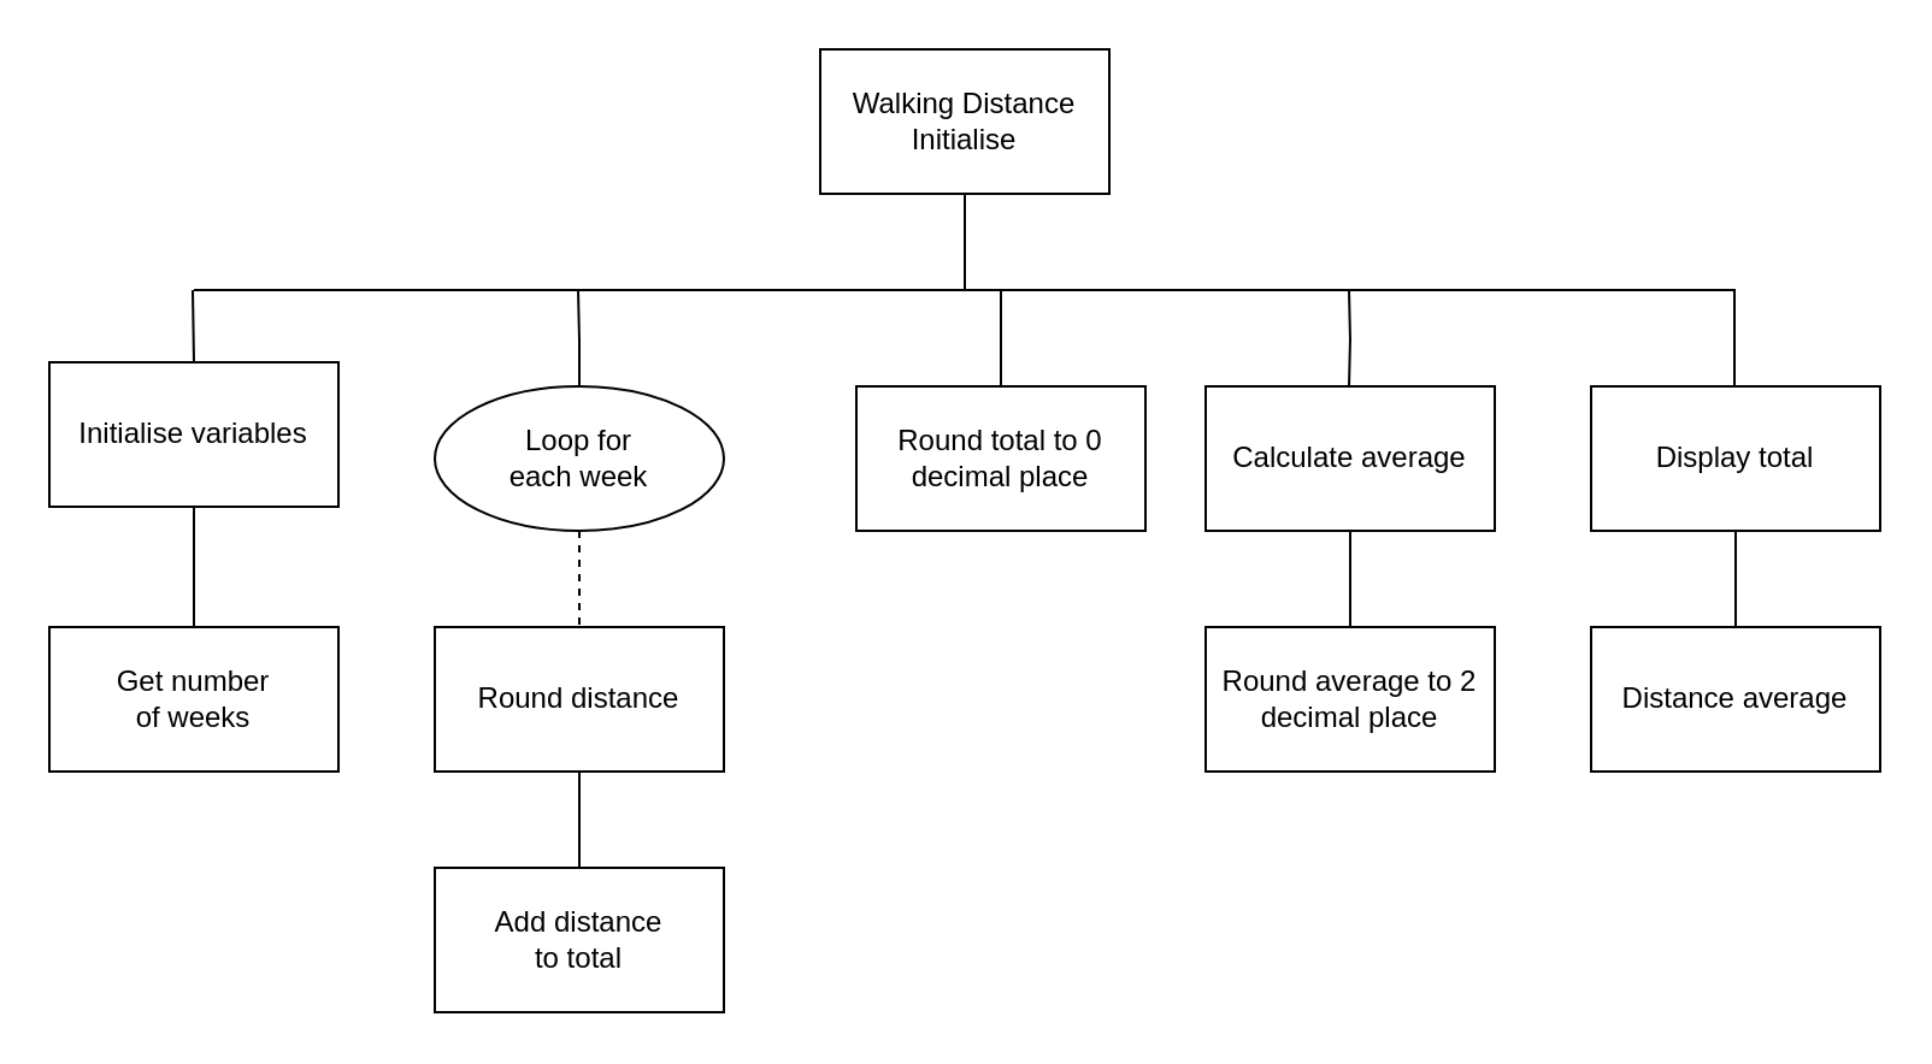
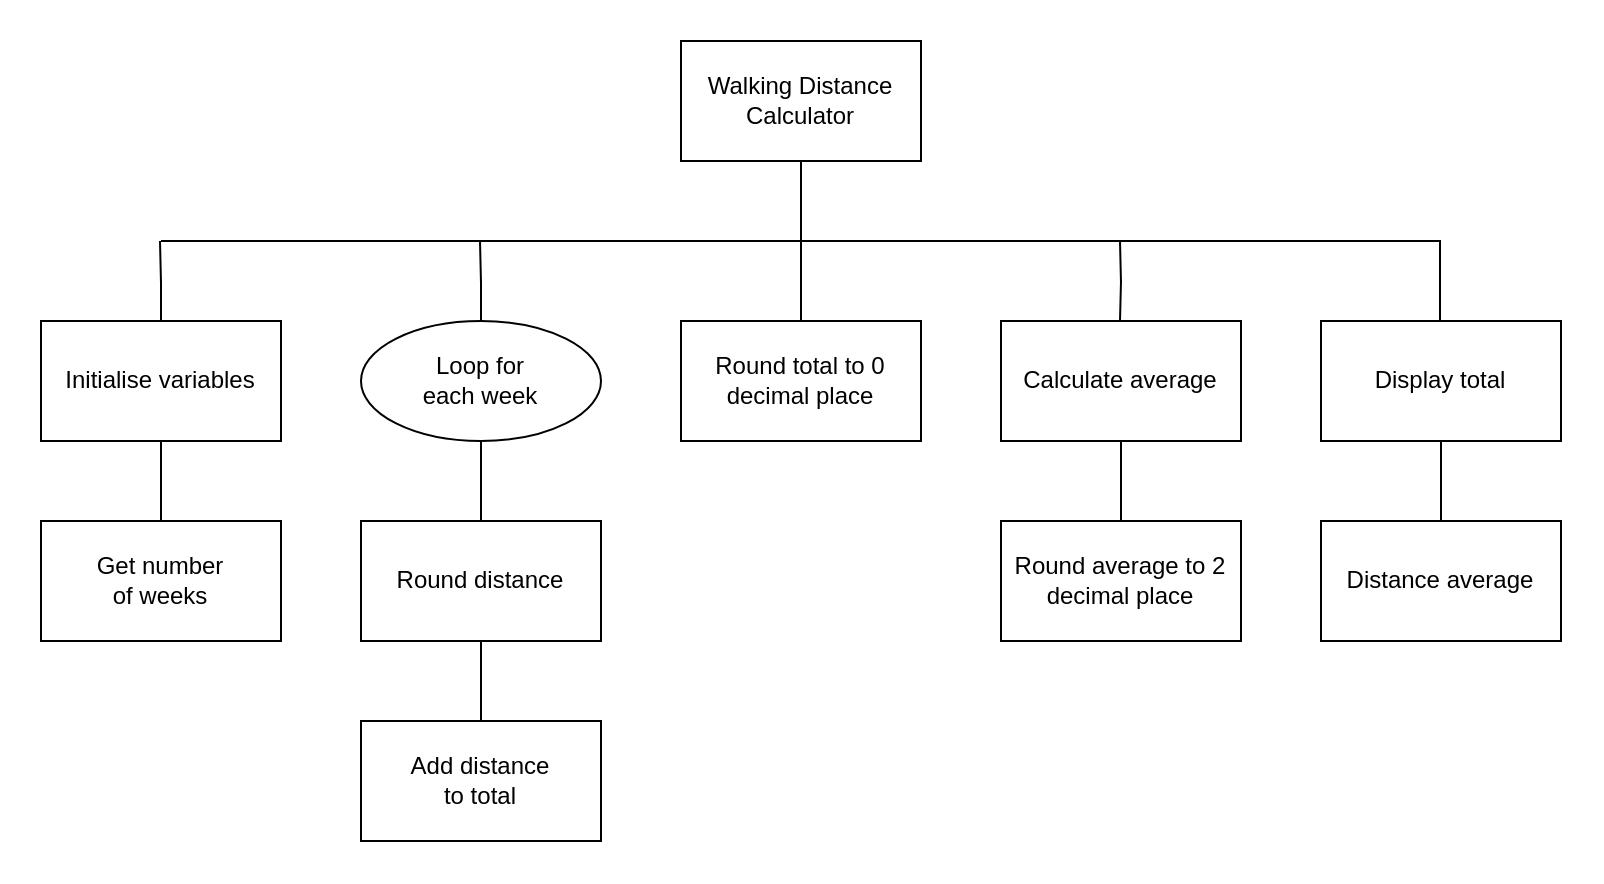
- <mxCell id="3" value="Walking Distance Initialise" style="rounded=0;whiteSpace=wrap;html=1;" vertex="1" parent="1"><mxGeometry x="340" y="20" width="120" height="60" as="geometry" /></mxCell>
+ <mxCell id="3" value="Walking Distance Calculator" style="rounded=0;whiteSpace=wrap;html=1;" vertex="1" parent="1"><mxGeometry x="340" y="20" width="120" height="60" as="geometry" /></mxCell>
- <mxCell id="22" value="Initialise variables" style="rounded=0;whiteSpace=wrap;html=1;" vertex="1" parent="1"><mxGeometry x="20" y="150" width="120" height="60" as="geometry" /></mxCell>
+ <mxCell id="22" value="Initialise variables" style="rounded=0;whiteSpace=wrap;html=1;" vertex="1" parent="1"><mxGeometry x="20" y="160" width="120" height="60" as="geometry" /></mxCell>
- <mxCell id="14" value="Round total to 0 decimal place" style="rounded=0;whiteSpace=wrap;html=1;" vertex="1" parent="1"><mxGeometry x="355" y="160" width="120" height="60" as="geometry" /></mxCell>
+ <mxCell id="14" value="Round total to 0 decimal place" style="rounded=0;whiteSpace=wrap;html=1;" vertex="1" parent="1"><mxGeometry x="340" y="160" width="120" height="60" as="geometry" /></mxCell>
- <mxCell id="5" style="edgeStyle=orthogonalEdgeStyle;rounded=0;orthogonalLoop=1;jettySize=auto;html=1;exitX=0.5;exitY=1;exitDx=0;exitDy=0;entryX=0.5;entryY=0;entryDx=0;entryDy=0;endArrow=none;endFill=0;dashed=1;" edge="1" parent="1" source="7" target="11"><mxGeometry relative="1" as="geometry" /></mxCell>
+ <mxCell id="5" style="edgeStyle=orthogonalEdgeStyle;rounded=0;orthogonalLoop=1;jettySize=auto;html=1;exitX=0.5;exitY=1;exitDx=0;exitDy=0;entryX=0.5;entryY=0;entryDx=0;entryDy=0;endArrow=none;endFill=0;" edge="1" parent="1" source="7" target="11"><mxGeometry relative="1" as="geometry" /></mxCell>
